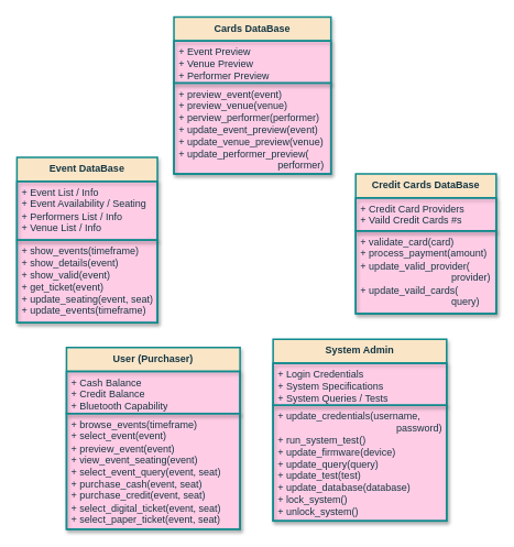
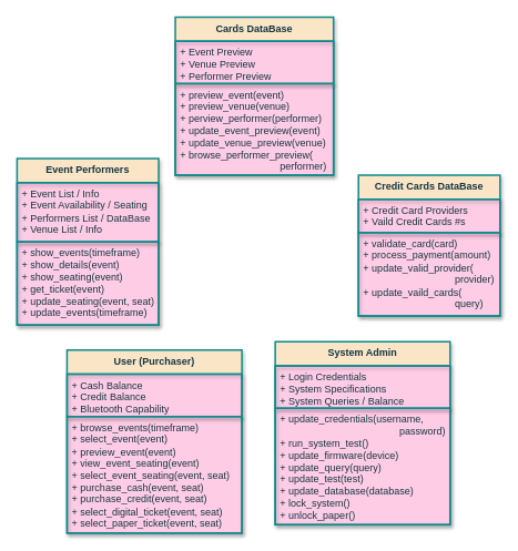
- <mxCell id="10" value="+ preview_event(event)&lt;br&gt;+ preview_venue(venue)&lt;br&gt;+ perview_performer(performer)&lt;br&gt;+ update_event_preview(event)&lt;br&gt;+ update_venue_preview(venue)&lt;br&gt;+ update_performer_preview(&amp;nbsp; &amp;nbsp; &amp;nbsp; &amp;nbsp; &amp;nbsp; &amp;nbsp; &amp;nbsp; &amp;nbsp; &amp;nbsp; &amp;nbsp; &amp;nbsp; &amp;nbsp; &amp;nbsp; &amp;nbsp; &amp;nbsp; &amp;nbsp; &amp;nbsp; &amp;nbsp; &amp;nbsp; &amp;nbsp; &amp;nbsp; performer)" style="text;fillColor=none;align=left;verticalAlign=top;spacingLeft=4;spacingRight=4;overflow=hidden;rotatable=0;points=[[0,0.5],[1,0.5]];portConstraint=eastwest;fontColor=#143642;strokeColor=#0F8B8D;strokeWidth=2;whiteSpace=wrap;html=1;shadow=1;glass=0;" parent="8" vertex="1"><mxGeometry y="80" width="190" height="110" as="geometry" /></mxCell>
+ <mxCell id="10" value="+ preview_event(event)&lt;br&gt;+ preview_venue(venue)&lt;br&gt;+ perview_performer(performer)&lt;br&gt;+ update_event_preview(event)&lt;br&gt;+ update_venue_preview(venue)&lt;br&gt;+ browse_performer_preview(&amp;nbsp; &amp;nbsp; &amp;nbsp; &amp;nbsp; &amp;nbsp; &amp;nbsp; &amp;nbsp; &amp;nbsp; &amp;nbsp; &amp;nbsp; &amp;nbsp; &amp;nbsp; &amp;nbsp; &amp;nbsp; &amp;nbsp; &amp;nbsp; &amp;nbsp; &amp;nbsp; &amp;nbsp; &amp;nbsp; &amp;nbsp; performer)" style="text;fillColor=none;align=left;verticalAlign=top;spacingLeft=4;spacingRight=4;overflow=hidden;rotatable=0;points=[[0,0.5],[1,0.5]];portConstraint=eastwest;fontColor=#143642;strokeColor=#0F8B8D;strokeWidth=2;whiteSpace=wrap;html=1;shadow=1;glass=0;" parent="8" vertex="1"><mxGeometry y="80" width="190" height="110" as="geometry" /></mxCell>
- <mxCell id="5" value="Event DataBase" style="swimlane;fontStyle=1;align=center;verticalAlign=top;childLayout=stackLayout;horizontal=1;startSize=29;horizontalStack=0;resizeParent=1;resizeParentMax=0;resizeLast=0;collapsible=1;marginBottom=0;shadow=1;glass=0;labelBackgroundColor=none;fontColor=#143642;strokeColor=#0F8B8D;strokeWidth=2;swimlaneFillColor=#FFCCE6;fillColor=#FAE5C7;whiteSpace=wrap;html=1;" parent="1" vertex="1"><mxGeometry x="20" y="190" width="170" height="200" as="geometry"><mxRectangle x="20" y="20" width="100" height="26" as="alternateBounds" /></mxGeometry></mxCell>
+ <mxCell id="5" value="Event Performers" style="swimlane;fontStyle=1;align=center;verticalAlign=top;childLayout=stackLayout;horizontal=1;startSize=29;horizontalStack=0;resizeParent=1;resizeParentMax=0;resizeLast=0;collapsible=1;marginBottom=0;shadow=1;glass=0;labelBackgroundColor=none;fontColor=#143642;strokeColor=#0F8B8D;strokeWidth=2;swimlaneFillColor=#FFCCE6;fillColor=#FAE5C7;whiteSpace=wrap;html=1;" parent="1" vertex="1"><mxGeometry x="20" y="190" width="170" height="200" as="geometry"><mxRectangle x="20" y="20" width="100" height="26" as="alternateBounds" /></mxGeometry></mxCell>
- <mxCell id="6" value="+ Event List / Info&lt;br&gt;+ Event Availability / Seating&lt;br&gt;+ Performers List / Info&lt;br&gt;+ Venue List / Info" style="text;fillColor=none;align=left;verticalAlign=top;spacingLeft=4;spacingRight=4;overflow=hidden;rotatable=0;points=[[0,0.5],[1,0.5]];portConstraint=eastwest;fontColor=#143642;strokeColor=#0F8B8D;strokeWidth=2;whiteSpace=wrap;html=1;shadow=1;glass=0;" parent="5" vertex="1"><mxGeometry y="29" width="170" height="71" as="geometry" /></mxCell>
+ <mxCell id="6" value="+ Event List / Info&lt;br&gt;+ Event Availability / Seating&lt;br&gt;+ Performers List / DataBase&lt;br&gt;+ Venue List / Info" style="text;fillColor=none;align=left;verticalAlign=top;spacingLeft=4;spacingRight=4;overflow=hidden;rotatable=0;points=[[0,0.5],[1,0.5]];portConstraint=eastwest;fontColor=#143642;strokeColor=#0F8B8D;strokeWidth=2;whiteSpace=wrap;html=1;shadow=1;glass=0;" parent="5" vertex="1"><mxGeometry y="29" width="170" height="71" as="geometry" /></mxCell>
- <mxCell id="7" value="+ show_events(timeframe)&lt;br&gt;+ show_details(event)&lt;br&gt;+ show_valid(event)&lt;br&gt;+ get_ticket(event)&lt;br&gt;+ update_seating(event, seat)&lt;br&gt;+ update_events(timeframe)" style="text;fillColor=none;align=left;verticalAlign=top;spacingLeft=4;spacingRight=4;overflow=hidden;rotatable=0;points=[[0,0.5],[1,0.5]];portConstraint=eastwest;fontColor=#143642;strokeColor=#0F8B8D;strokeWidth=2;whiteSpace=wrap;html=1;shadow=1;glass=0;" parent="5" vertex="1"><mxGeometry y="100" width="170" height="100" as="geometry" /></mxCell>
+ <mxCell id="7" value="+ show_events(timeframe)&lt;br&gt;+ show_details(event)&lt;br&gt;+ show_seating(event)&lt;br&gt;+ get_ticket(event)&lt;br&gt;+ update_seating(event, seat)&lt;br&gt;+ update_events(timeframe)" style="text;fillColor=none;align=left;verticalAlign=top;spacingLeft=4;spacingRight=4;overflow=hidden;rotatable=0;points=[[0,0.5],[1,0.5]];portConstraint=eastwest;fontColor=#143642;strokeColor=#0F8B8D;strokeWidth=2;whiteSpace=wrap;html=1;shadow=1;glass=0;" parent="5" vertex="1"><mxGeometry y="100" width="170" height="100" as="geometry" /></mxCell>
- <mxCell id="15" value="+ Login Credentials&lt;br&gt;+ System Specifications&lt;br&gt;+ System Queries / Tests" style="text;fillColor=none;align=left;verticalAlign=top;spacingLeft=4;spacingRight=4;overflow=hidden;rotatable=0;points=[[0,0.5],[1,0.5]];portConstraint=eastwest;fontColor=#143642;strokeColor=#0F8B8D;strokeWidth=2;whiteSpace=wrap;html=1;shadow=1;glass=0;" parent="14" vertex="1"><mxGeometry y="29" width="210" height="51" as="geometry" /></mxCell>
+ <mxCell id="15" value="+ Login Credentials&lt;br&gt;+ System Specifications&lt;br&gt;+ System Queries / Balance" style="text;fillColor=none;align=left;verticalAlign=top;spacingLeft=4;spacingRight=4;overflow=hidden;rotatable=0;points=[[0,0.5],[1,0.5]];portConstraint=eastwest;fontColor=#143642;strokeColor=#0F8B8D;strokeWidth=2;whiteSpace=wrap;html=1;shadow=1;glass=0;" parent="14" vertex="1"><mxGeometry y="29" width="210" height="51" as="geometry" /></mxCell>
- <mxCell id="16" value="+ update_credentials(username,&amp;nbsp;&lt;br&gt;&amp;nbsp; &amp;nbsp; &amp;nbsp; &amp;nbsp; &amp;nbsp; &amp;nbsp; &amp;nbsp; &amp;nbsp; &amp;nbsp; &amp;nbsp; &amp;nbsp; &amp;nbsp; &amp;nbsp; &amp;nbsp; &amp;nbsp; &amp;nbsp; &amp;nbsp; &amp;nbsp; &amp;nbsp; &amp;nbsp; &amp;nbsp; &amp;nbsp;password)&lt;br&gt;+ run_system_test()&lt;br&gt;+ update_firmware(device)&lt;br&gt;+ update_query(query)&lt;br&gt;+ update_test(test)&lt;br&gt;+ update_database(database)&lt;br&gt;+ lock_system()&lt;br&gt;+ unlock_system()" style="text;fillColor=none;align=left;verticalAlign=top;spacingLeft=4;spacingRight=4;overflow=hidden;rotatable=0;points=[[0,0.5],[1,0.5]];portConstraint=eastwest;fontColor=#143642;strokeColor=#0F8B8D;strokeWidth=2;whiteSpace=wrap;html=1;shadow=1;glass=0;" parent="14" vertex="1"><mxGeometry y="80" width="210" height="140" as="geometry" /></mxCell>
+ <mxCell id="16" value="+ update_credentials(username,&amp;nbsp;&lt;br&gt;&amp;nbsp; &amp;nbsp; &amp;nbsp; &amp;nbsp; &amp;nbsp; &amp;nbsp; &amp;nbsp; &amp;nbsp; &amp;nbsp; &amp;nbsp; &amp;nbsp; &amp;nbsp; &amp;nbsp; &amp;nbsp; &amp;nbsp; &amp;nbsp; &amp;nbsp; &amp;nbsp; &amp;nbsp; &amp;nbsp; &amp;nbsp; &amp;nbsp;password)&lt;br&gt;+ run_system_test()&lt;br&gt;+ update_firmware(device)&lt;br&gt;+ update_query(query)&lt;br&gt;+ update_test(test)&lt;br&gt;+ update_database(database)&lt;br&gt;+ lock_system()&lt;br&gt;+ unlock_paper()" style="text;fillColor=none;align=left;verticalAlign=top;spacingLeft=4;spacingRight=4;overflow=hidden;rotatable=0;points=[[0,0.5],[1,0.5]];portConstraint=eastwest;fontColor=#143642;strokeColor=#0F8B8D;strokeWidth=2;whiteSpace=wrap;html=1;shadow=1;glass=0;" parent="14" vertex="1"><mxGeometry y="80" width="210" height="140" as="geometry" /></mxCell>
- <mxCell id="4" value="+ browse_events(timeframe)&lt;br&gt;+ select_event(event)&lt;br&gt;+ preview_event(event)&lt;br&gt;+ view_event_seating(event)&lt;br&gt;+ select_event_query(event, seat)&lt;br&gt;+ purchase_cash(event, seat)&lt;br&gt;+ purchase_credit(event, seat)&lt;br&gt;+ select_digital_ticket(event, seat)&lt;br&gt;+ select_paper_ticket(event, seat)" style="text;fillColor=none;align=left;verticalAlign=top;spacingLeft=4;spacingRight=4;overflow=hidden;rotatable=0;points=[[0,0.5],[1,0.5]];portConstraint=eastwest;fontColor=#143642;strokeColor=#0F8B8D;strokeWidth=2;whiteSpace=wrap;html=1;shadow=1;glass=0;" parent="2" vertex="1"><mxGeometry y="80" width="210" height="140" as="geometry" /></mxCell>
+ <mxCell id="4" value="+ browse_events(timeframe)&lt;br&gt;+ select_event(event)&lt;br&gt;+ preview_event(event)&lt;br&gt;+ view_event_seating(event)&lt;br&gt;+ select_event_seating(event, seat)&lt;br&gt;+ purchase_cash(event, seat)&lt;br&gt;+ purchase_credit(event, seat)&lt;br&gt;+ select_digital_ticket(event, seat)&lt;br&gt;+ select_paper_ticket(event, seat)" style="text;fillColor=none;align=left;verticalAlign=top;spacingLeft=4;spacingRight=4;overflow=hidden;rotatable=0;points=[[0,0.5],[1,0.5]];portConstraint=eastwest;fontColor=#143642;strokeColor=#0F8B8D;strokeWidth=2;whiteSpace=wrap;html=1;shadow=1;glass=0;" parent="2" vertex="1"><mxGeometry y="80" width="210" height="140" as="geometry" /></mxCell>
